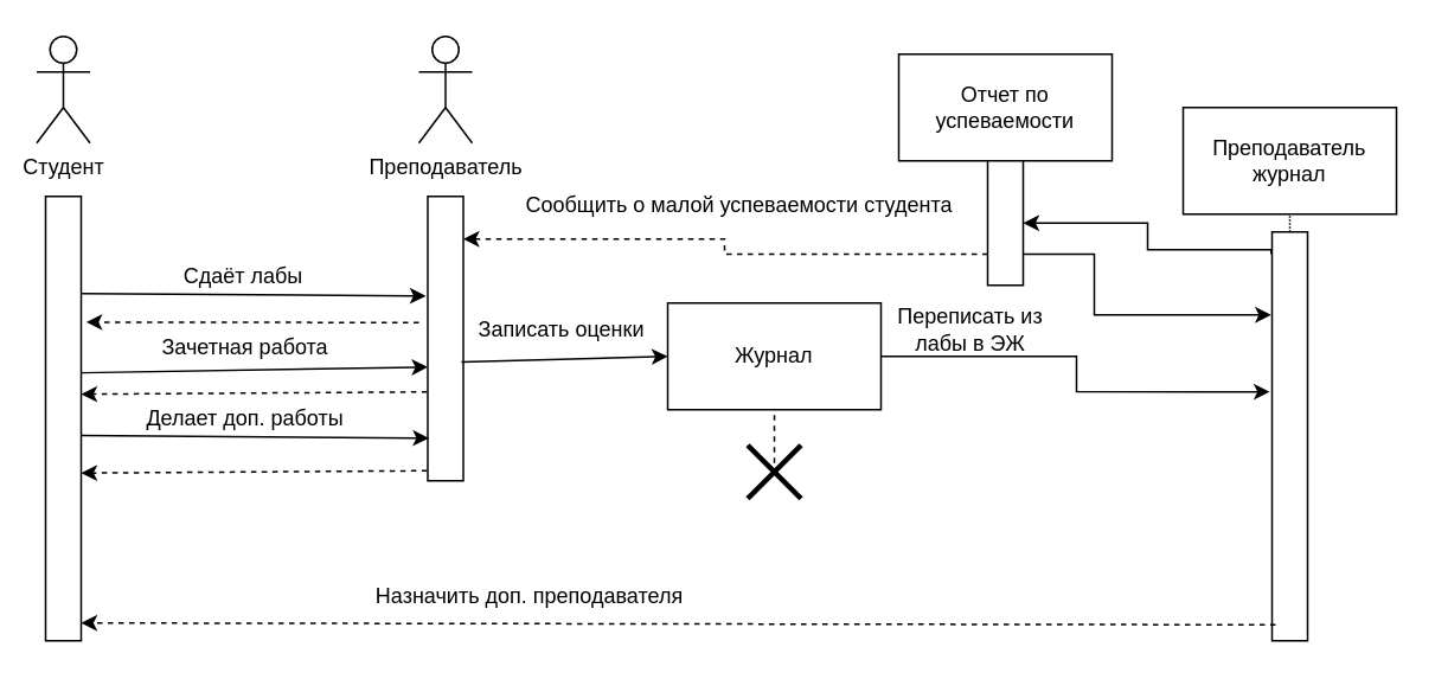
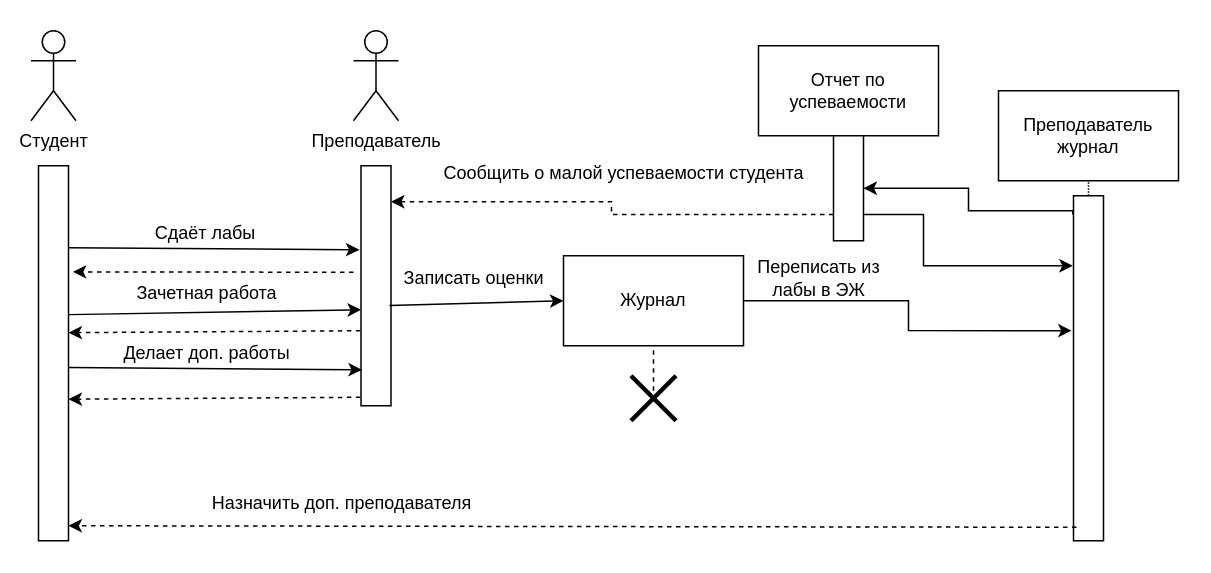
- <mxCell id="25" value="Назначить доп. преподавателя" style="text;html=1;align=center;verticalAlign=middle;resizable=0;points=[];autosize=1;strokeColor=none;fillColor=none;" vertex="1" parent="1"><mxGeometry x="196.76" y="320" width="200" height="30" as="geometry" /></mxCell>
+ <mxCell id="25" value="Назначить доп. преподавателя" style="text;html=1;align=center;verticalAlign=middle;resizable=0;points=[];autosize=1;strokeColor=none;fillColor=none;" vertex="1" parent="1"><mxGeometry x="126.76" y="320" width="200" height="30" as="geometry" /></mxCell>
